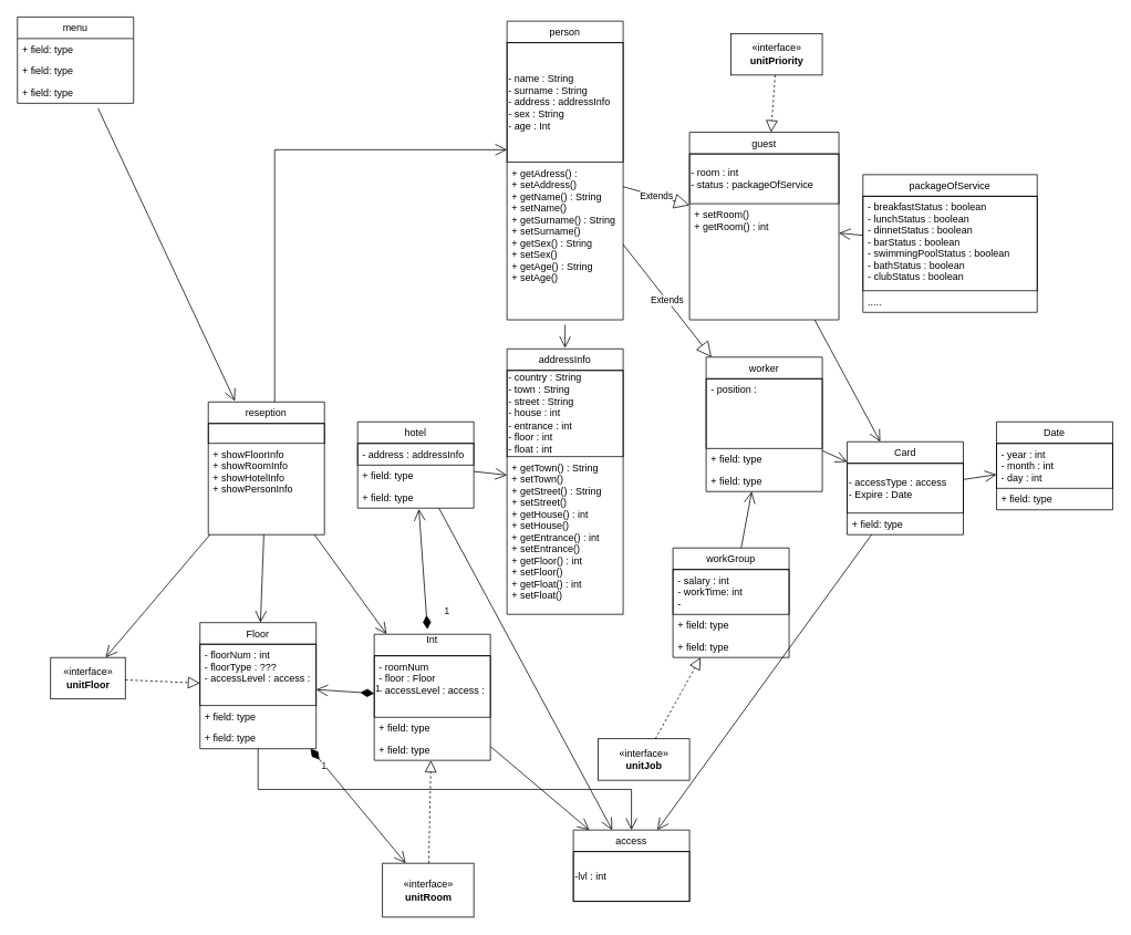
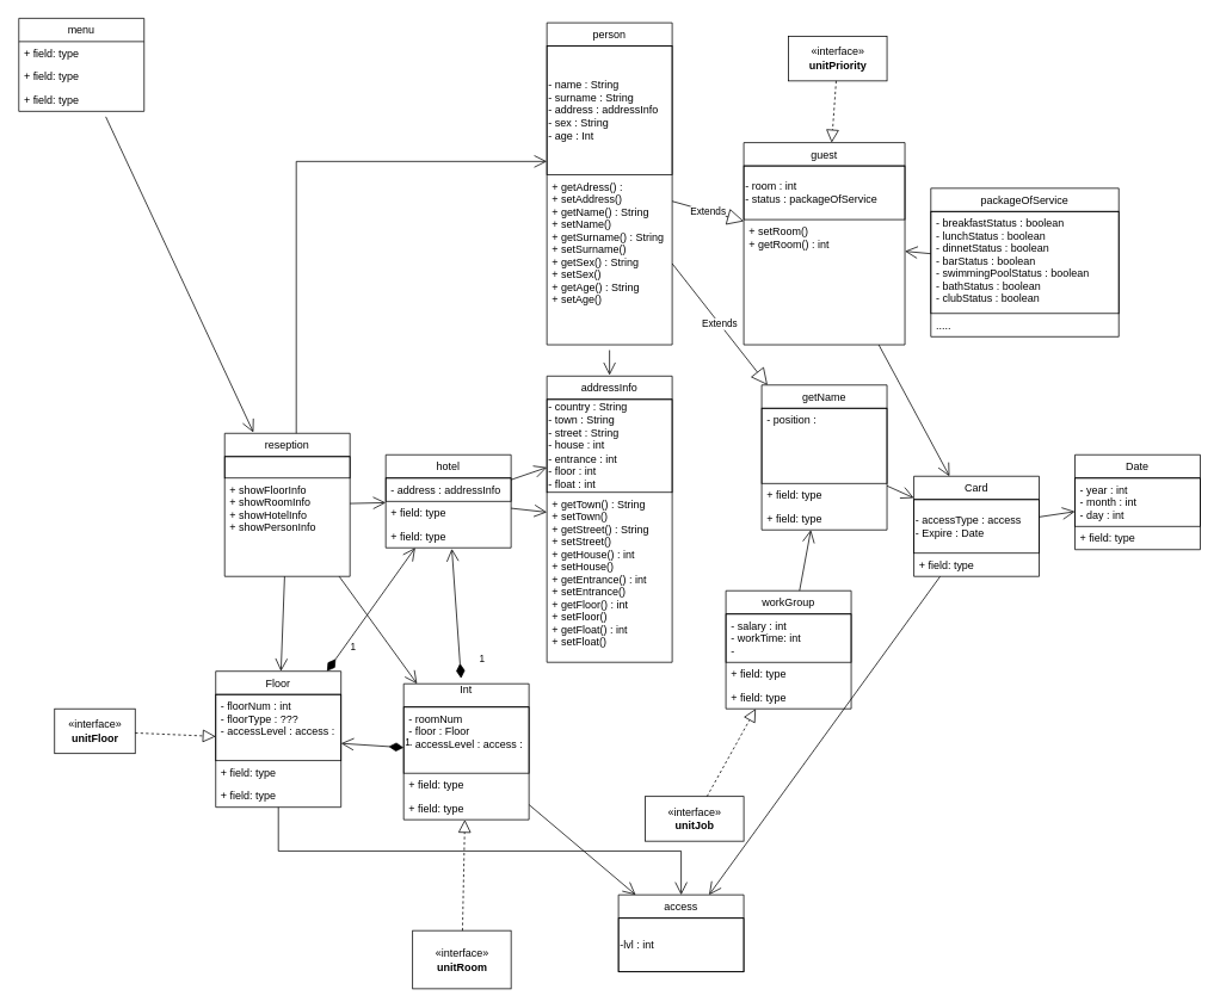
- <mxCell id="16" value="worker" style="swimlane;fontStyle=0;childLayout=stackLayout;horizontal=1;startSize=26;fillColor=none;horizontalStack=0;resizeParent=1;resizeParentMax=0;resizeLast=0;collapsible=1;marginBottom=0;" parent="1" vertex="1"><mxGeometry x="850" y="430" width="140" height="162" as="geometry" /></mxCell>
+ <mxCell id="16" value="getName" style="swimlane;fontStyle=0;childLayout=stackLayout;horizontal=1;startSize=26;fillColor=none;horizontalStack=0;resizeParent=1;resizeParentMax=0;resizeLast=0;collapsible=1;marginBottom=0;" parent="1" vertex="1"><mxGeometry x="850" y="430" width="140" height="162" as="geometry" /></mxCell>
- <mxCell id="74" value="" style="endArrow=open;endFill=1;endSize=12;html=1;rounded=0;" parent="1" source="60" target="38" edge="1"><mxGeometry width="160" relative="1" as="geometry"><mxPoint x="550" y="390" as="sourcePoint" /><mxPoint x="710" y="390" as="targetPoint" /></mxGeometry></mxCell>
+ <mxCell id="74" value="" style="endArrow=open;endFill=1;endSize=12;html=1;rounded=0;" parent="1" source="60" target="54" edge="1"><mxGeometry width="160" relative="1" as="geometry"><mxPoint x="550" y="390" as="sourcePoint" /><mxPoint x="710" y="390" as="targetPoint" /></mxGeometry></mxCell>
- <mxCell id="59" value="" style="endArrow=open;endFill=1;endSize=12;html=1;rounded=0;" parent="1" source="54" target="27" edge="1"><mxGeometry width="160" relative="1" as="geometry"><mxPoint x="370" y="800" as="sourcePoint" /><mxPoint x="530" y="800" as="targetPoint" /></mxGeometry></mxCell>
+ <mxCell id="59" value="" style="endArrow=open;endFill=1;endSize=12;html=1;rounded=0;" parent="1" source="54" target="65" edge="1"><mxGeometry width="160" relative="1" as="geometry"><mxPoint x="370" y="800" as="sourcePoint" /><mxPoint x="530" y="800" as="targetPoint" /></mxGeometry></mxCell>
- <mxCell id="35" value="1" style="endArrow=open;html=1;endSize=12;startArrow=diamondThin;startSize=14;startFill=1;align=left;verticalAlign=bottom;rounded=0;elbow=vertical;" parent="1" source="9" target="32" edge="1"><mxGeometry x="-0.654" y="-10" relative="1" as="geometry"><mxPoint x="360" y="460" as="sourcePoint" /><mxPoint x="370" y="852" as="targetPoint" /><mxPoint as="offset" /></mxGeometry></mxCell>
+ <mxCell id="35" value="1" style="endArrow=open;html=1;endSize=12;startArrow=diamondThin;startSize=14;startFill=1;align=left;verticalAlign=bottom;rounded=0;elbow=vertical;" parent="1" source="9" target="54" edge="1"><mxGeometry x="-0.654" y="-10" relative="1" as="geometry"><mxPoint x="360" y="460" as="sourcePoint" /><mxPoint x="370" y="852" as="targetPoint" /><mxPoint as="offset" /></mxGeometry></mxCell>
